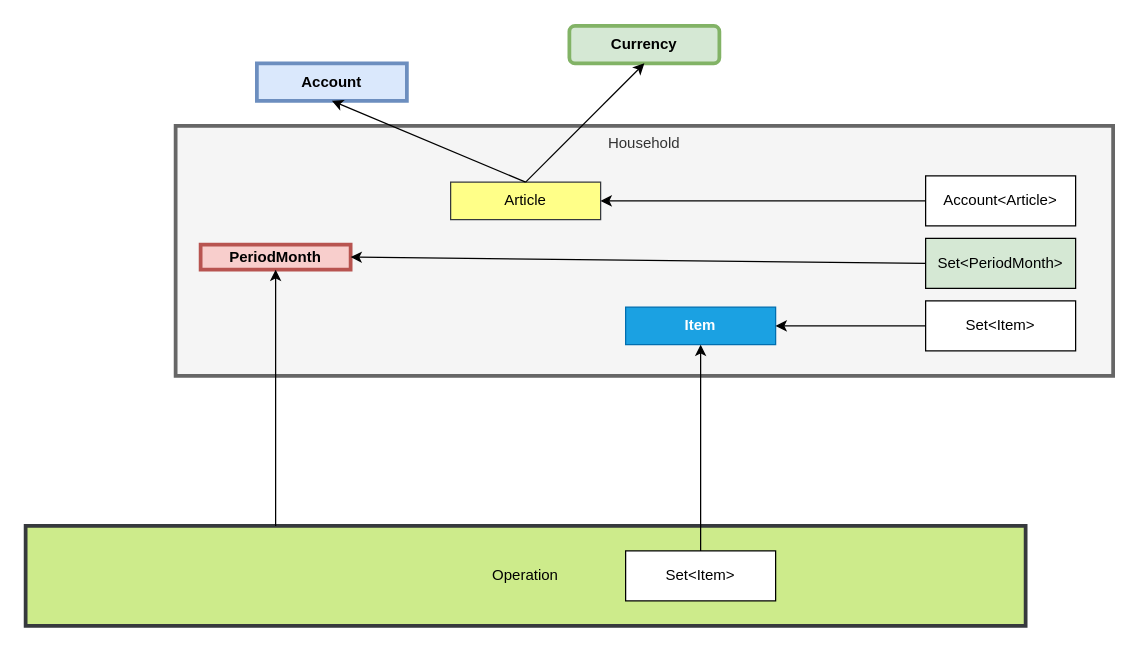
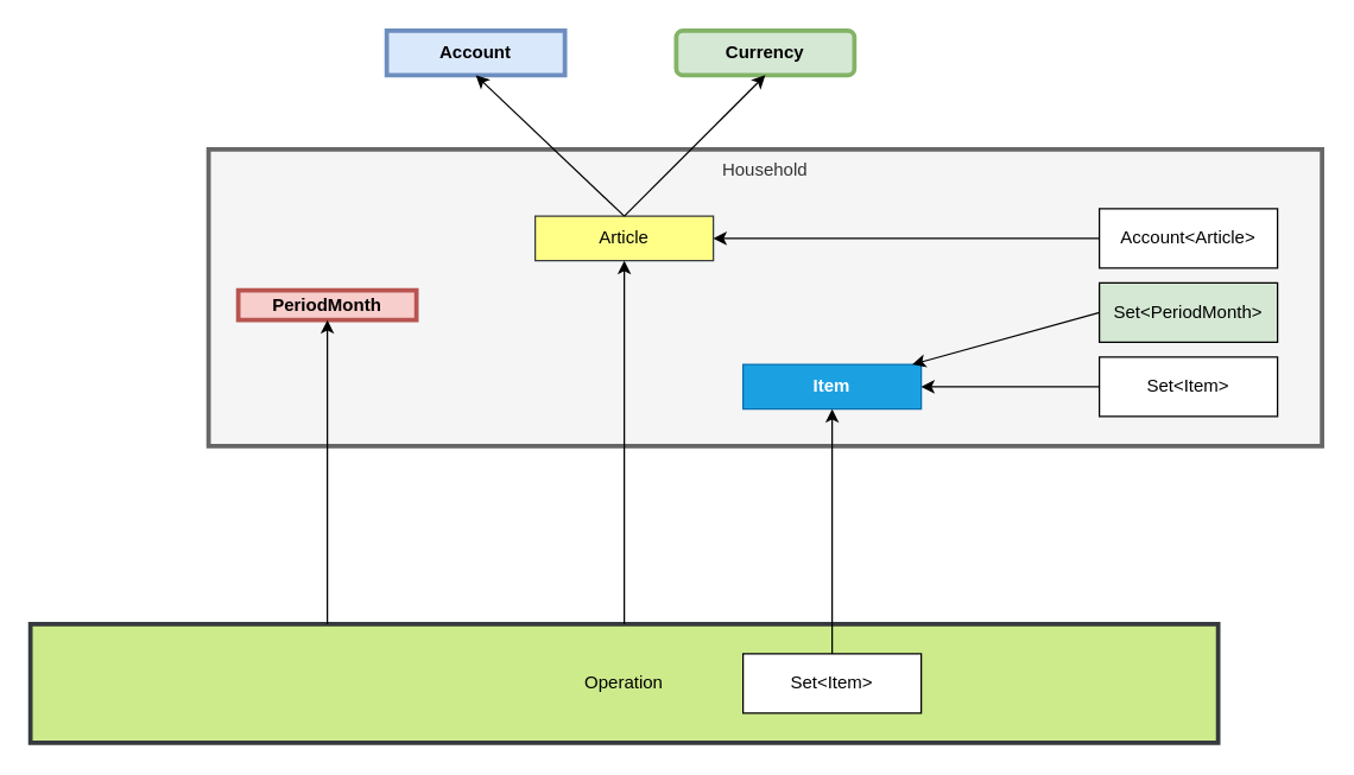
- <mxCell id="4" value="Account" style="rounded=0;whiteSpace=wrap;html=1;fillColor=#dae8fc;strokeColor=#6c8ebf;fontStyle=1;strokeWidth=3;" parent="1" vertex="1"><mxGeometry x="205" y="50" width="120" height="30" as="geometry" /></mxCell>
+ <mxCell id="4" value="Account" style="rounded=0;whiteSpace=wrap;html=1;fillColor=#dae8fc;strokeColor=#6c8ebf;fontStyle=1;strokeWidth=3;" parent="1" vertex="1"><mxGeometry x="260" y="20" width="120" height="30" as="geometry" /></mxCell>
- <mxCell id="14" value="" style="endArrow=classic;html=1;rounded=0;entryX=1;entryY=0.5;entryDx=0;entryDy=0;exitX=0;exitY=0.5;exitDx=0;exitDy=0;" parent="1" source="17" target="5" edge="1"><mxGeometry width="50" height="50" relative="1" as="geometry"><mxPoint x="610" y="210" as="sourcePoint" /><mxPoint x="270" y="220" as="targetPoint" /></mxGeometry></mxCell>
+ <mxCell id="14" value="" style="endArrow=classic;html=1;rounded=0;exitX=0;exitY=0.5;exitDx=0;exitDy=0;" parent="1" source="17" target="7" edge="1"><mxGeometry width="50" height="50" relative="1" as="geometry"><mxPoint x="610" y="210" as="sourcePoint" /><mxPoint x="270" y="220" as="targetPoint" /></mxGeometry></mxCell>
+ <mxCell id="15" value="" style="endArrow=classic;html=1;rounded=0;exitX=0.5;exitY=0;exitDx=0;exitDy=0;entryX=0.5;entryY=1;entryDx=0;entryDy=0;" parent="1" source="8" target="6" edge="1"><mxGeometry width="50" height="50" relative="1" as="geometry"><mxPoint x="220" y="270" as="sourcePoint" /><mxPoint x="270" y="220" as="targetPoint" /></mxGeometry></mxCell>
